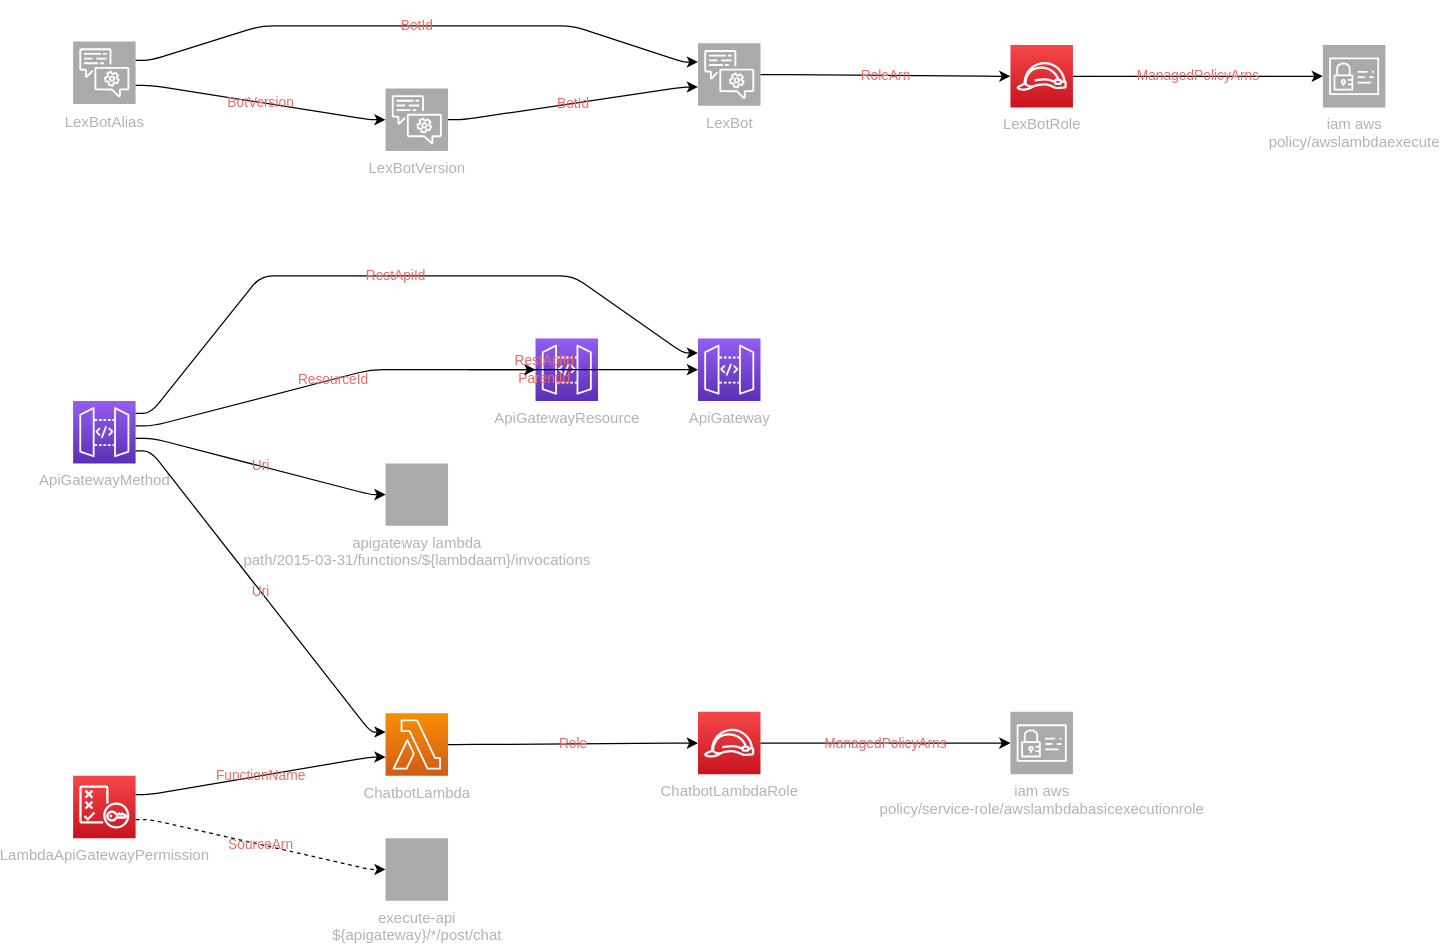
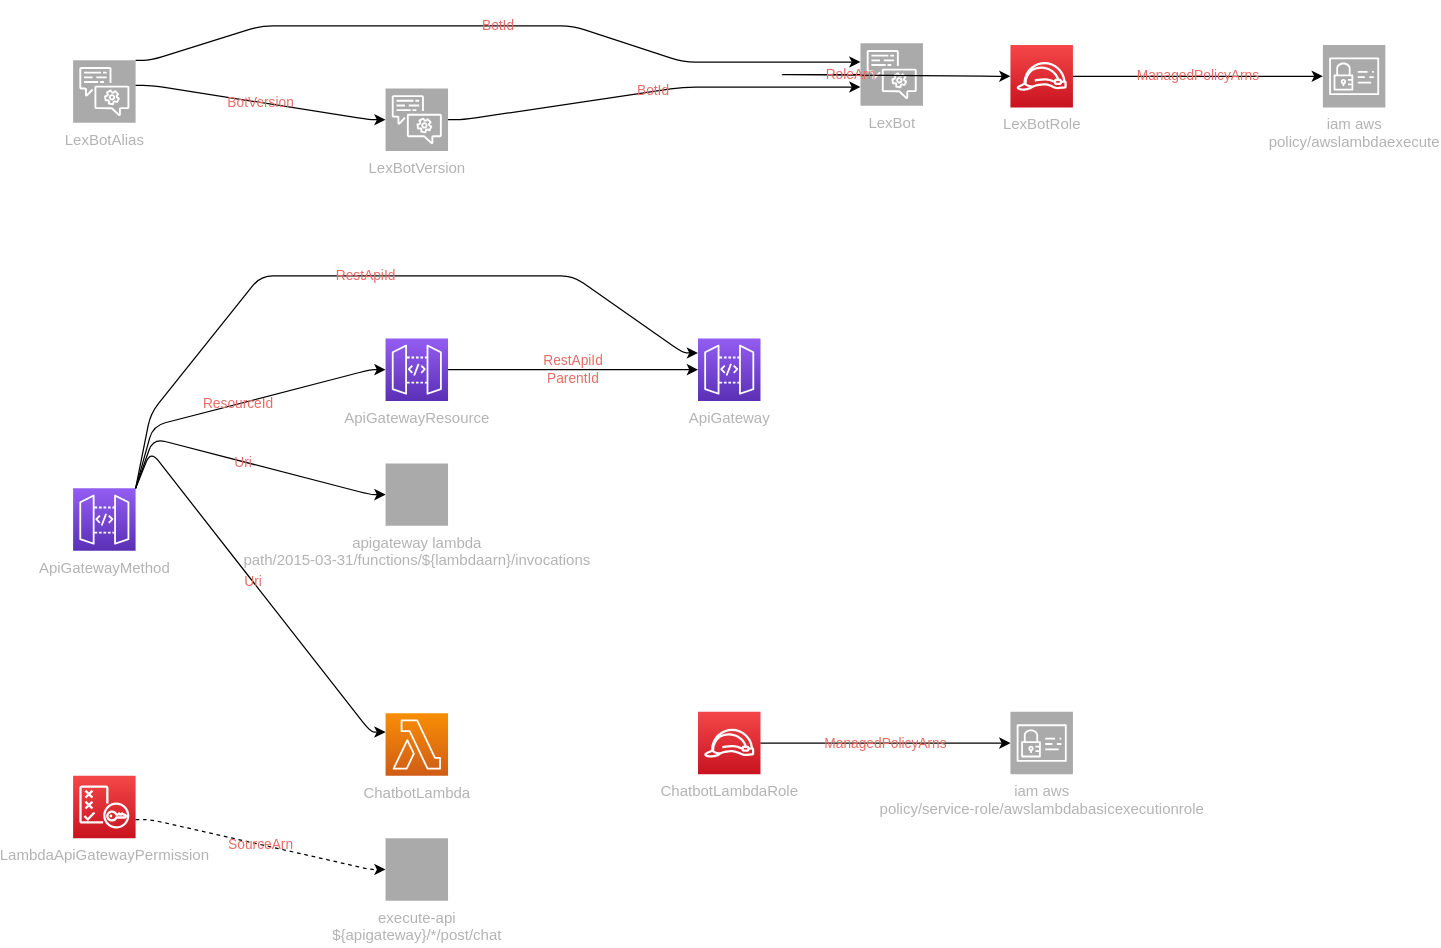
- <mxCell id="5" value="LexBotAlias" style="outlineConnect=0;fontColor=#B3B3B3;gradientColor=#aaaaaa;gradientDirection=north;fillColor=#aaaaaa;strokeColor=#ffffff;dashed=0;verticalLabelPosition=bottom;verticalAlign=top;align=center;html=1;fontSize=12;fontStyle=0;aspect=fixed;shape=mxgraph.aws4.resourceIcon;resIcon=mxgraph.aws4.lex;" vertex="1" parent="1"><mxGeometry y="32.5" width="50" height="50" as="geometry" x="20" /></mxCell>
+ <mxCell id="5" value="LexBotAlias" style="outlineConnect=0;fontColor=#B3B3B3;gradientColor=#aaaaaa;gradientDirection=north;fillColor=#aaaaaa;strokeColor=#ffffff;dashed=0;verticalLabelPosition=bottom;verticalAlign=top;align=center;html=1;fontSize=12;fontStyle=0;aspect=fixed;shape=mxgraph.aws4.resourceIcon;resIcon=mxgraph.aws4.lex;" vertex="1" parent="1"><mxGeometry x="20" y="47.5" width="50" height="50" as="geometry" /></mxCell>
- <mxCell id="2" value="LexBot" style="outlineConnect=0;fontColor=#B3B3B3;gradientColor=#aaaaaa;gradientDirection=north;fillColor=#aaaaaa;strokeColor=#ffffff;dashed=0;verticalLabelPosition=bottom;verticalAlign=top;align=center;html=1;fontSize=12;fontStyle=0;aspect=fixed;shape=mxgraph.aws4.resourceIcon;resIcon=mxgraph.aws4.lex;" vertex="1" parent="1"><mxGeometry x="520" y="33.889" width="50" height="50" as="geometry" /></mxCell>
+ <mxCell id="2" value="LexBot" style="outlineConnect=0;fontColor=#B3B3B3;gradientColor=#aaaaaa;gradientDirection=north;fillColor=#aaaaaa;strokeColor=#ffffff;dashed=0;verticalLabelPosition=bottom;verticalAlign=top;align=center;html=1;fontSize=12;fontStyle=0;aspect=fixed;shape=mxgraph.aws4.resourceIcon;resIcon=mxgraph.aws4.lex;" vertex="1" parent="1"><mxGeometry x="650" y="33.889" width="50" height="50" as="geometry" /></mxCell>
- <mxCell id="9" value="ApiGatewayResource" style="outlineConnect=0;fontColor=#B3B3B3;gradientColor=#945DF2;gradientDirection=north;fillColor=#5A30B5;strokeColor=#ffffff;dashed=0;verticalLabelPosition=bottom;verticalAlign=top;align=center;html=1;fontSize=12;fontStyle=0;aspect=fixed;shape=mxgraph.aws4.resourceIcon;resIcon=mxgraph.aws4.api_gateway;" vertex="1" parent="1"><mxGeometry x="390" y="270" width="50" height="50" as="geometry" /></mxCell>
+ <mxCell id="9" value="ApiGatewayResource" style="outlineConnect=0;fontColor=#B3B3B3;gradientColor=#945DF2;gradientDirection=north;fillColor=#5A30B5;strokeColor=#ffffff;dashed=0;verticalLabelPosition=bottom;verticalAlign=top;align=center;html=1;fontSize=12;fontStyle=0;aspect=fixed;shape=mxgraph.aws4.resourceIcon;resIcon=mxgraph.aws4.api_gateway;" vertex="1" parent="1"><mxGeometry x="270" y="270" width="50" height="50" as="geometry" /></mxCell>
- <mxCell id="10" value="ApiGatewayMethod" style="outlineConnect=0;fontColor=#B3B3B3;gradientColor=#945DF2;gradientDirection=north;fillColor=#5A30B5;strokeColor=#ffffff;dashed=0;verticalLabelPosition=bottom;verticalAlign=top;align=center;html=1;fontSize=12;fontStyle=0;aspect=fixed;shape=mxgraph.aws4.resourceIcon;resIcon=mxgraph.aws4.api_gateway;" vertex="1" parent="1"><mxGeometry y="320" width="50" height="50" as="geometry" x="20" /></mxCell>
+ <mxCell id="10" value="ApiGatewayMethod" style="outlineConnect=0;fontColor=#B3B3B3;gradientColor=#945DF2;gradientDirection=north;fillColor=#5A30B5;strokeColor=#ffffff;dashed=0;verticalLabelPosition=bottom;verticalAlign=top;align=center;html=1;fontSize=12;fontStyle=0;aspect=fixed;shape=mxgraph.aws4.resourceIcon;resIcon=mxgraph.aws4.api_gateway;" vertex="1" parent="1"><mxGeometry x="20" y="390" width="50" height="50" as="geometry" /></mxCell>
- <mxCell id="21" value="Role" style="edgeStyle=orthogonalEdgeStyle;rounded=1;orthogonalLoop=1;jettySize=auto;html=1;labelBackgroundColor=none;fontColor=#EA6B66;noEdgeStyle=1;orthogonal=1;" edge="1" parent="1" source="6" target="7"><mxGeometry relative="1" as="geometry"><Array as="points"><mxPoint x="332" y="595" /><mxPoint x="508" y="593.828" /></Array></mxGeometry></mxCell>
- <mxCell id="29" value="FunctionName" style="edgeStyle=orthogonalEdgeStyle;rounded=1;orthogonalLoop=1;jettySize=auto;html=1;labelBackgroundColor=none;fontColor=#EA6B66;noEdgeStyle=1;orthogonal=1;" edge="1" parent="1" source="11" target="6"><mxGeometry relative="1" as="geometry"><Array as="points"><mxPoint x="82" y="635" /><mxPoint x="258" y="605" /></Array></mxGeometry></mxCell>
